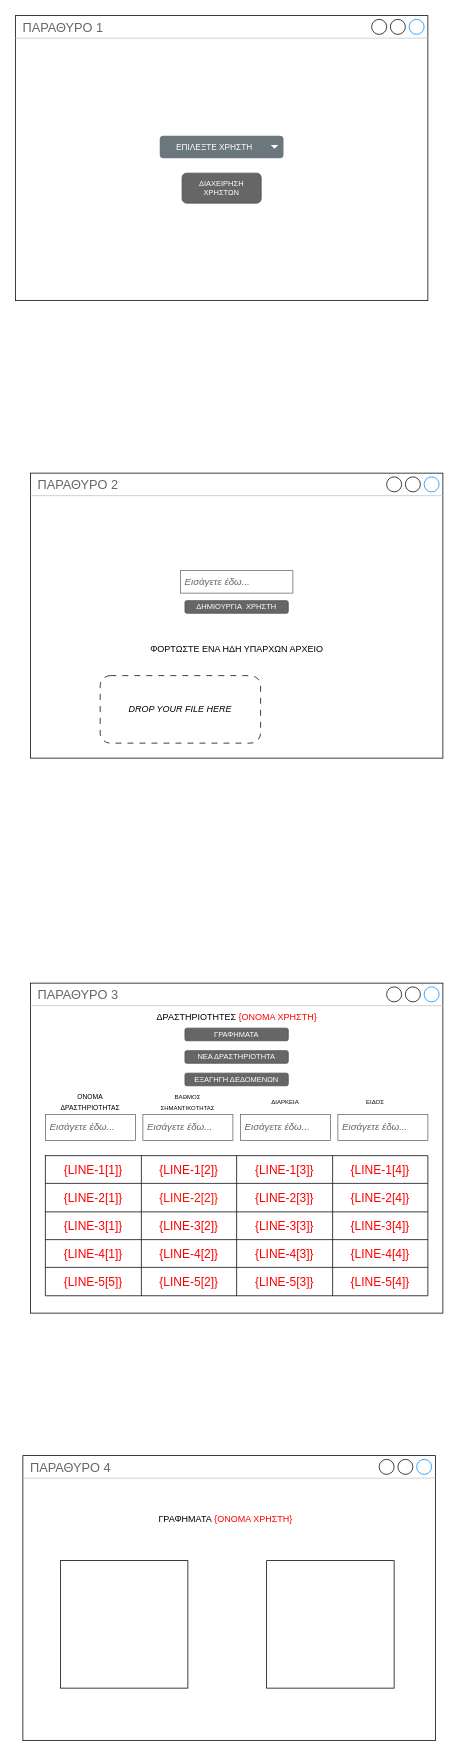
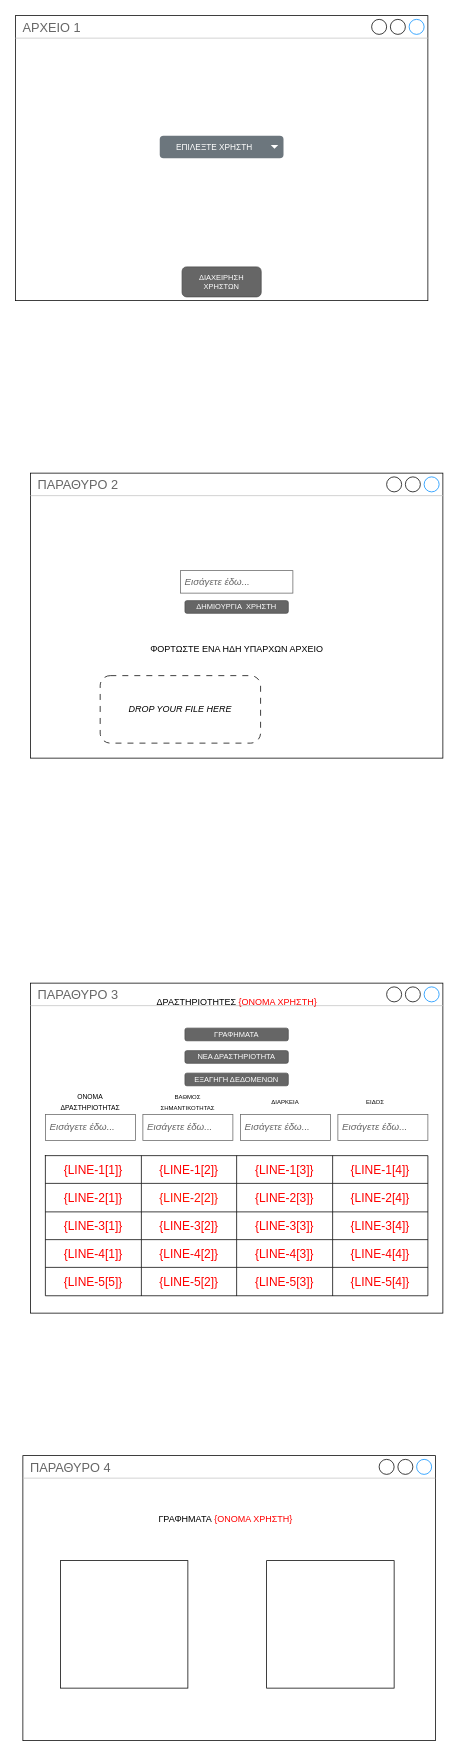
- <mxCell id="2" value="ΠΑΡΑΘΥΡΟ 1" style="strokeWidth=1;shadow=0;dashed=0;align=center;html=1;shape=mxgraph.mockup.containers.window;align=left;verticalAlign=top;spacingLeft=8;strokeColor2=#008cff;strokeColor3=#c4c4c4;fontColor=#666666;mainText=;fontSize=17;labelBackgroundColor=none;whiteSpace=wrap;container=1;" vertex="1" parent="1"><mxGeometry x="20" y="20" width="550" height="380" as="geometry" /></mxCell>
+ <mxCell id="2" value="ΑΡΧΕΙΟ 1" style="strokeWidth=1;shadow=0;dashed=0;align=center;html=1;shape=mxgraph.mockup.containers.window;align=left;verticalAlign=top;spacingLeft=8;strokeColor2=#008cff;strokeColor3=#c4c4c4;fontColor=#666666;mainText=;fontSize=17;labelBackgroundColor=none;whiteSpace=wrap;container=1;" vertex="1" parent="1"><mxGeometry x="20" y="20" width="550" height="380" as="geometry" /></mxCell>
- <mxCell id="5" value="ΔΙΑΧΕΙΡΗΣΗ ΧΡΗΣΤΩΝ" style="rounded=1;html=1;shadow=0;dashed=0;whiteSpace=wrap;fontSize=10;fillColor=#666666;align=center;strokeColor=#4D4D4D;fontColor=#ffffff;" vertex="1" parent="2"><mxGeometry x="222.25" y="210" width="105.5" height="40" as="geometry" /></mxCell>
+ <mxCell id="5" value="ΔΙΑΧΕΙΡΗΣΗ ΧΡΗΣΤΩΝ" style="rounded=1;html=1;shadow=0;dashed=0;whiteSpace=wrap;fontSize=10;fillColor=#666666;align=center;strokeColor=#4D4D4D;fontColor=#ffffff;" vertex="1" parent="2"><mxGeometry x="222.25" y="335" width="105.5" height="40" as="geometry" /></mxCell>
- <mxCell id="13" value="ΔΡΑΣΤΗΡΙΟΤΗΤΕΣ&amp;nbsp;&lt;span style=&quot;color: rgb(255, 0, 0);&quot;&gt;{ΟΝΟΜΑ ΧΡΗΣΤΗ}&lt;/span&gt;" style="text;html=1;align=center;verticalAlign=middle;resizable=0;points=[];autosize=1;strokeColor=none;fillColor=none;" vertex="1" parent="11"><mxGeometry x="155" y="29.996" width="240" height="30" as="geometry" /></mxCell>
+ <mxCell id="13" value="ΔΡΑΣΤΗΡΙΟΤΗΤΕΣ&amp;nbsp;&lt;span style=&quot;color: rgb(255, 0, 0);&quot;&gt;{ΟΝΟΜΑ ΧΡΗΣΤΗ}&lt;/span&gt;" style="text;html=1;align=center;verticalAlign=middle;resizable=0;points=[];autosize=1;strokeColor=none;fillColor=none;" vertex="1" parent="11"><mxGeometry x="155" y="9.996" width="240" height="30" as="geometry" /></mxCell>
